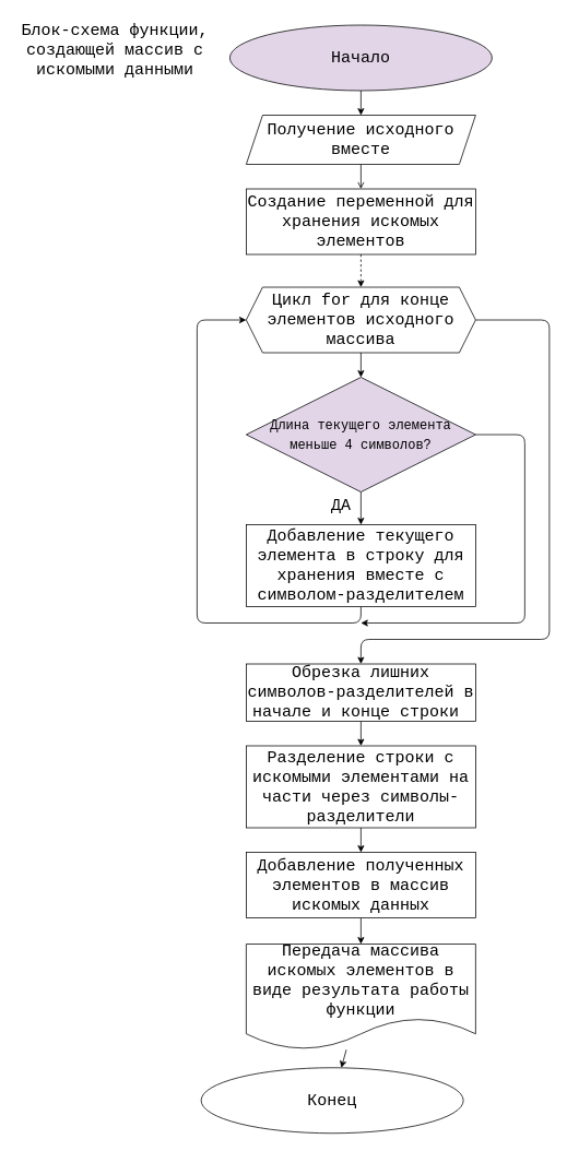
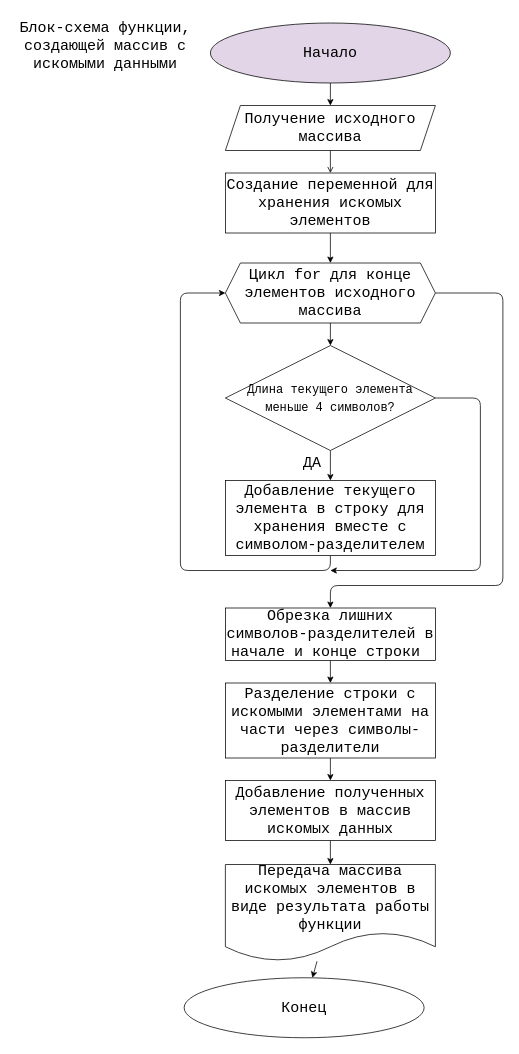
- <mxCell id="6" value="Получение исходного вместе" style="shape=parallelogram;perimeter=parallelogramPerimeter;whiteSpace=wrap;html=1;fixedSize=1;fontFamily=Courier New;fontSize=20;" vertex="1" parent="1"><mxGeometry x="300" y="140" width="280" height="60" as="geometry" /></mxCell>
+ <mxCell id="6" value="Получение исходного массива" style="shape=parallelogram;perimeter=parallelogramPerimeter;whiteSpace=wrap;html=1;fixedSize=1;fontFamily=Courier New;fontSize=20;" vertex="1" parent="1"><mxGeometry x="300" y="140" width="280" height="60" as="geometry" /></mxCell>
- <mxCell id="7" value="" style="edgeStyle=none;html=1;fontFamily=Courier New;fontSize=20;dashed=1;" edge="1" parent="1" source="8" target="11"><mxGeometry relative="1" as="geometry" /></mxCell>
+ <mxCell id="7" value="" style="edgeStyle=none;html=1;fontFamily=Courier New;fontSize=20;" edge="1" parent="1" source="8" target="11"><mxGeometry relative="1" as="geometry" /></mxCell>
- <mxCell id="14" value="&lt;font style=&quot;font-size: 16px&quot;&gt;Длина текущего элемента меньше 4 символов?&lt;/font&gt;" style="rhombus;whiteSpace=wrap;html=1;fontFamily=Courier New;fontSize=20;fillColor=#e1d5e7;" vertex="1" parent="1"><mxGeometry x="300" y="460" width="280" height="140" as="geometry" /></mxCell>
+ <mxCell id="14" value="&lt;font style=&quot;font-size: 16px&quot;&gt;Длина текущего элемента меньше 4 символов?&lt;/font&gt;" style="rhombus;whiteSpace=wrap;html=1;fontFamily=Courier New;fontSize=20;" vertex="1" parent="1"><mxGeometry x="300" y="460" width="280" height="140" as="geometry" /></mxCell>
